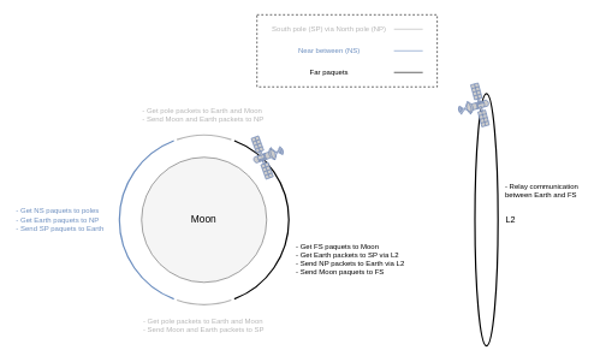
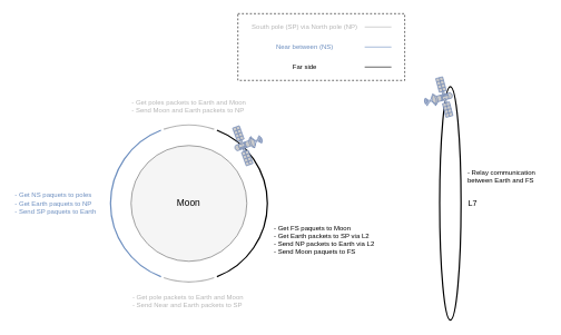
- <mxCell id="24" value="&lt;font color=&quot;#000000&quot;&gt;Far paquets&lt;/font&gt;" style="text;html=1;strokeColor=none;fillColor=none;align=center;verticalAlign=middle;whiteSpace=wrap;rounded=0;labelBackgroundColor=#ffffff;fontSize=10;fontColor=#B5B5B5;" vertex="1" parent="1"><mxGeometry x="365.67" y="90" width="180" height="20" as="geometry" /></mxCell>
+ <mxCell id="24" value="&lt;font color=&quot;#000000&quot;&gt;Far side&lt;/font&gt;" style="text;html=1;strokeColor=none;fillColor=none;align=center;verticalAlign=middle;whiteSpace=wrap;rounded=0;labelBackgroundColor=#ffffff;fontSize=10;fontColor=#B5B5B5;" vertex="1" parent="1"><mxGeometry x="365.67" y="90" width="180" height="20" as="geometry" /></mxCell>
- <mxCell id="14" value="- Get pole packets to Earth and Moon&lt;br&gt;- Send Moon and Earth packets to NP" style="text;html=1;strokeColor=none;fillColor=none;align=left;verticalAlign=middle;whiteSpace=wrap;rounded=0;horizontal=1;fontSize=10;fontColor=#B5B5B5;labelBackgroundColor=#ffffff;" vertex="1" parent="1"><mxGeometry x="194.55" y="129.54" width="175.59" height="57.57" as="geometry" /></mxCell>
+ <mxCell id="14" value="- Get poles packets to Earth and Moon&lt;br&gt;- Send Moon and Earth packets to NP" style="text;html=1;strokeColor=none;fillColor=none;align=left;verticalAlign=middle;whiteSpace=wrap;rounded=0;horizontal=1;fontSize=10;fontColor=#B5B5B5;labelBackgroundColor=#ffffff;" vertex="1" parent="1"><mxGeometry x="194.55" y="129.54" width="175.59" height="57.57" as="geometry" /></mxCell>
- <mxCell id="6" value="&lt;font style=&quot;font-size: 12px;&quot;&gt;L2&lt;/font&gt;" style="text;html=1;strokeColor=none;fillColor=none;align=center;verticalAlign=middle;whiteSpace=wrap;rounded=0;fontSize=12;" vertex="1" parent="1"><mxGeometry x="698" y="299.18" width="19" height="10.34" as="geometry" /></mxCell>
+ <mxCell id="6" value="&lt;font style=&quot;font-size: 12px;&quot;&gt;L7&lt;/font&gt;" style="text;html=1;strokeColor=none;fillColor=none;align=center;verticalAlign=middle;whiteSpace=wrap;rounded=0;fontSize=12;" vertex="1" parent="1"><mxGeometry x="698" y="299.18" width="19" height="10.34" as="geometry" /></mxCell>
- <mxCell id="16" value="- Get pole packets to Earth and Moon&lt;br style=&quot;font-size: 10px&quot;&gt;- Send Moon and Earth packets to SP" style="text;html=1;strokeColor=none;fillColor=none;align=left;verticalAlign=middle;whiteSpace=wrap;rounded=0;horizontal=1;fontSize=10;fontColor=#B5B5B5;labelBackgroundColor=#ffffff;" vertex="1" parent="1"><mxGeometry x="195.6" y="421.57" width="180.59" height="57.57" as="geometry" /></mxCell>
+ <mxCell id="16" value="- Get pole packets to Earth and Moon&lt;br style=&quot;font-size: 10px&quot;&gt;- Send Near and Earth packets to SP" style="text;html=1;strokeColor=none;fillColor=none;align=left;verticalAlign=middle;whiteSpace=wrap;rounded=0;horizontal=1;fontSize=10;fontColor=#B5B5B5;labelBackgroundColor=#ffffff;" vertex="1" parent="1"><mxGeometry x="195.6" y="421.57" width="180.59" height="57.57" as="geometry" /></mxCell>
